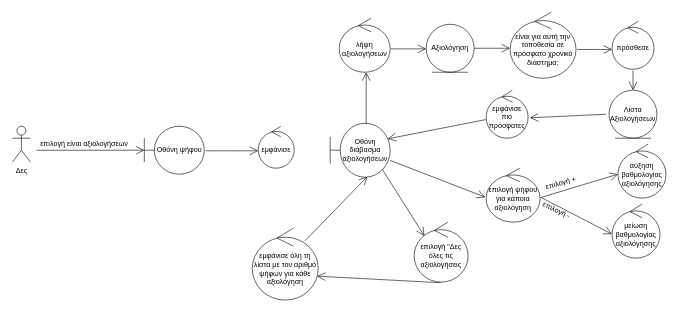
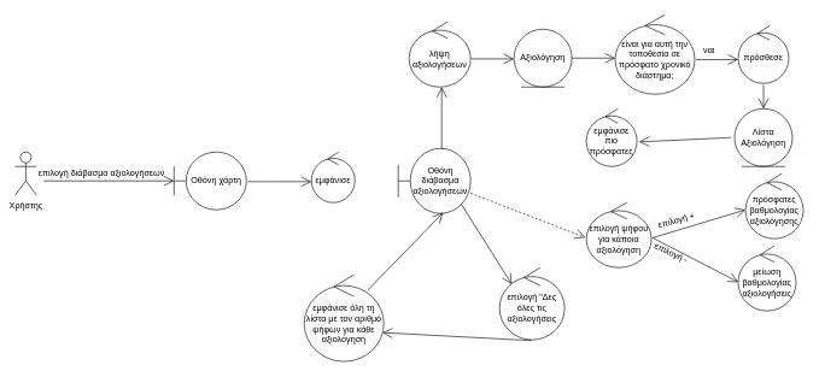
+ <mxCell id="16" value="ναι" style="text;html=1;strokeColor=none;fillColor=none;align=center;verticalAlign=middle;whiteSpace=wrap;rounded=0;sketch=0;" vertex="1" parent="1"><mxGeometry x="960" y="60" width="40" height="20" as="geometry" /></mxCell>
- <mxCell id="19" value="Λίστα Αξιολογήσεων" style="ellipse;shape=umlEntity;whiteSpace=wrap;html=1;sketch=0;" vertex="1" parent="1"><mxGeometry x="1015" y="150" width="80" height="80" as="geometry" /></mxCell>
+ <mxCell id="19" value="Λίστα Αξιολόγηση" style="ellipse;shape=umlEntity;whiteSpace=wrap;html=1;sketch=0;" vertex="1" parent="1"><mxGeometry x="1015" y="150" width="80" height="80" as="geometry" /></mxCell>
- <mxCell id="27" value="" style="endArrow=open;endFill=1;endSize=12;html=1;targetPerimeterSpacing=0;exitX=-0.014;exitY=0.613;exitDx=0;exitDy=0;exitPerimeter=0;entryX=0.96;entryY=0.289;entryDx=0;entryDy=0;entryPerimeter=0;" edge="1" parent="1" source="20" target="8"><mxGeometry width="160" relative="1" as="geometry"><mxPoint x="620" y="280" as="sourcePoint" /><mxPoint x="780" y="280" as="targetPoint" /></mxGeometry></mxCell>
- <mxCell id="5" value="επιλογή είναι αξιολογήσεων" style="text;html=1;strokeColor=none;fillColor=none;align=center;verticalAlign=middle;whiteSpace=wrap;rounded=0;sketch=0;" vertex="1" parent="1"><mxGeometry x="50" y="230" width="180" height="20" as="geometry" /></mxCell>
+ <mxCell id="5" value="επιλογή διάβασμα αξιολογήσεων" style="text;html=1;strokeColor=none;fillColor=none;align=center;verticalAlign=middle;whiteSpace=wrap;rounded=0;sketch=0;" vertex="1" parent="1"><mxGeometry x="50" y="230" width="180" height="20" as="geometry" /></mxCell>
- <mxCell id="4" value="Οθόνη ψήφου" style="shape=umlBoundary;whiteSpace=wrap;html=1;sketch=0;" vertex="1" parent="1"><mxGeometry x="240" y="210" width="100" height="80" as="geometry" /></mxCell>
+ <mxCell id="4" value="Οθόνη χάρτη" style="shape=umlBoundary;whiteSpace=wrap;html=1;sketch=0;" vertex="1" parent="1"><mxGeometry x="240" y="210" width="100" height="80" as="geometry" /></mxCell>
- <mxCell id="2" value="Δες" style="shape=umlActor;verticalLabelPosition=bottom;verticalAlign=top;html=1;outlineConnect=0;sketch=0;" vertex="1" parent="1"><mxGeometry x="20" y="210" width="30" height="60" as="geometry" /></mxCell>
+ <mxCell id="2" value="Χρήστης" style="shape=umlActor;verticalLabelPosition=bottom;verticalAlign=top;html=1;outlineConnect=0;sketch=0;" vertex="1" parent="1"><mxGeometry x="20" y="210" width="30" height="60" as="geometry" /></mxCell>
- <mxCell id="34" value="αύξηση βαθμολογίας αξιολόγησης" style="ellipse;shape=umlControl;whiteSpace=wrap;html=1;sketch=0;" vertex="1" parent="1"><mxGeometry x="1030" y="240" width="80" height="90" as="geometry" /></mxCell>
+ <mxCell id="34" value="πρόσφατες βαθμολογίας αξιολόγησης" style="ellipse;shape=umlControl;whiteSpace=wrap;html=1;sketch=0;" vertex="1" parent="1"><mxGeometry x="1030" y="240" width="80" height="90" as="geometry" /></mxCell>
- <mxCell id="28" value="" style="endArrow=open;endFill=1;endSize=12;html=1;targetPerimeterSpacing=0;exitX=1;exitY=0.689;exitDx=0;exitDy=0;exitPerimeter=0;entryX=-0.014;entryY=0.538;entryDx=0;entryDy=0;entryPerimeter=0;" edge="1" parent="1" source="8" target="29"><mxGeometry width="160" relative="1" as="geometry"><mxPoint x="620" y="280" as="sourcePoint" /><mxPoint x="790" y="300" as="targetPoint" /></mxGeometry></mxCell>
+ <mxCell id="28" value="" style="endArrow=open;endFill=1;endSize=12;html=1;targetPerimeterSpacing=0;exitX=1;exitY=0.689;exitDx=0;exitDy=0;exitPerimeter=0;entryX=-0.014;entryY=0.538;entryDx=0;entryDy=0;entryPerimeter=0;dashed=1;" edge="1" parent="1" source="8" target="29"><mxGeometry width="160" relative="1" as="geometry"><mxPoint x="620" y="280" as="sourcePoint" /><mxPoint x="790" y="300" as="targetPoint" /></mxGeometry></mxCell>
- <mxCell id="35" value="μείωση βαθμολογίας αξιολόγησης" style="ellipse;shape=umlControl;whiteSpace=wrap;html=1;sketch=0;" vertex="1" parent="1"><mxGeometry x="1020" y="340" width="80" height="90" as="geometry" /></mxCell>
+ <mxCell id="35" value="μείωση βαθμολογίας αξιολογήσεις" style="ellipse;shape=umlControl;whiteSpace=wrap;html=1;sketch=0;" vertex="1" parent="1"><mxGeometry x="1020" y="340" width="80" height="90" as="geometry" /></mxCell>
